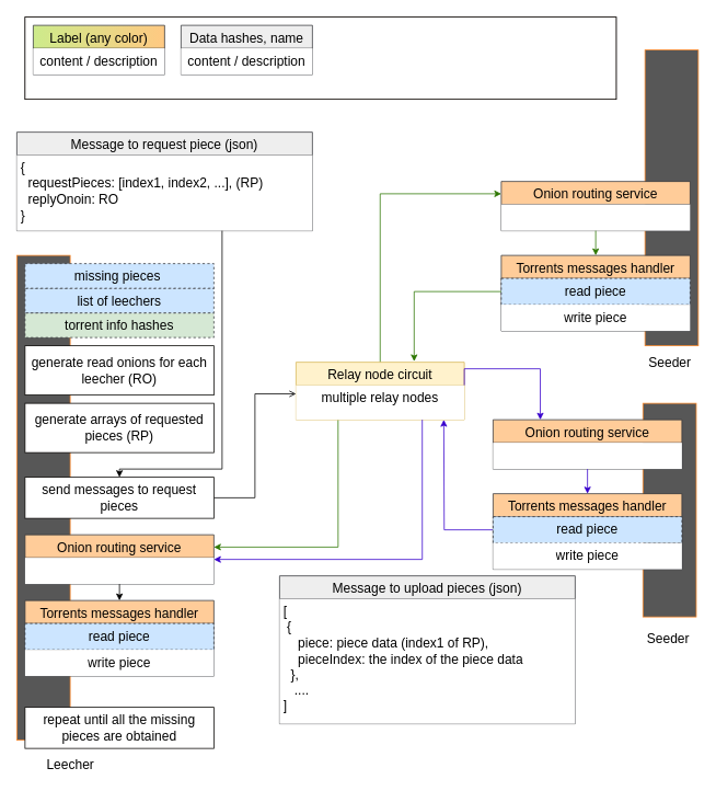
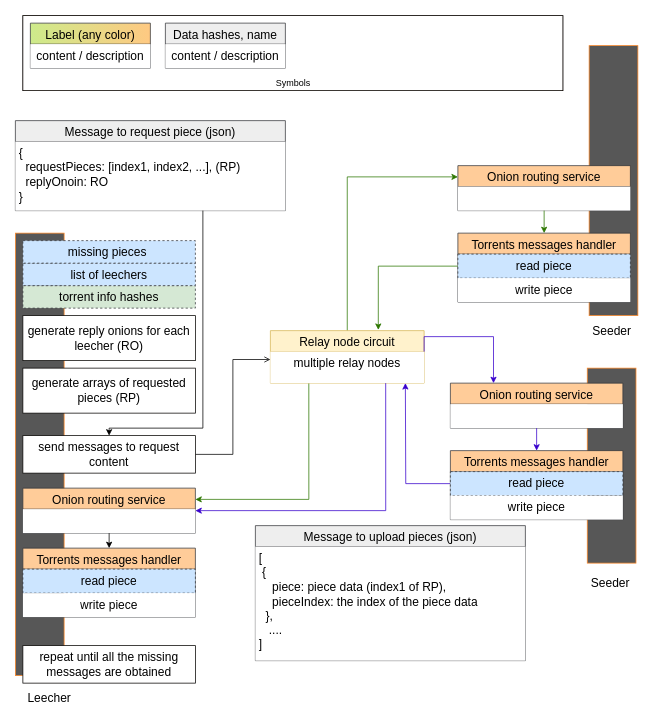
+ <mxCell id="14" value="Symbols" style="text;html=1;align=center;verticalAlign=middle;resizable=0;points=[];autosize=1;strokeColor=none;fillColor=none;" vertex="1" parent="8"><mxGeometry x="330" y="80" width="60" height="20" as="geometry" /></mxCell>
- <mxCell id="17" value="&lt;font style=&quot;font-size: 16px;&quot;&gt;generate read onions for each leecher (RO)&lt;br&gt;&lt;/font&gt;" style="rounded=0;whiteSpace=wrap;html=1;fillColor=default;strokeColor=#050301;" vertex="1" parent="1"><mxGeometry x="30" y="420" width="230" height="60" as="geometry" /></mxCell>
+ <mxCell id="17" value="&lt;font style=&quot;font-size: 16px;&quot;&gt;generate reply onions for each leecher (RO)&lt;br&gt;&lt;/font&gt;" style="rounded=0;whiteSpace=wrap;html=1;fillColor=default;strokeColor=#050301;" vertex="1" parent="1"><mxGeometry x="30" y="420" width="230" height="60" as="geometry" /></mxCell>
- <mxCell id="32" value="&lt;font style=&quot;font-size: 16px;&quot;&gt;send messages to request pieces&lt;br&gt;&lt;/font&gt;" style="rounded=0;whiteSpace=wrap;html=1;fillColor=default;strokeColor=#050301;" vertex="1" parent="1"><mxGeometry x="30" y="580" width="230" height="50" as="geometry" /></mxCell>
+ <mxCell id="32" value="&lt;font style=&quot;font-size: 16px;&quot;&gt;send messages to request content&lt;br&gt;&lt;/font&gt;" style="rounded=0;whiteSpace=wrap;html=1;fillColor=default;strokeColor=#050301;" vertex="1" parent="1"><mxGeometry x="30" y="580" width="230" height="50" as="geometry" /></mxCell>
- <mxCell id="52" value="&lt;font style=&quot;font-size: 16px;&quot;&gt;repeat until all the missing pieces are obtained&lt;br&gt;&lt;/font&gt;" style="rounded=0;whiteSpace=wrap;html=1;fillColor=default;strokeColor=#050301;" vertex="1" parent="1"><mxGeometry x="30" y="860" width="230" height="50" as="geometry" /></mxCell>
+ <mxCell id="52" value="&lt;font style=&quot;font-size: 16px;&quot;&gt;repeat until all the missing messages are obtained&lt;br&gt;&lt;/font&gt;" style="rounded=0;whiteSpace=wrap;html=1;fillColor=default;strokeColor=#050301;" vertex="1" parent="1"><mxGeometry x="30" y="860" width="230" height="50" as="geometry" /></mxCell>
- <mxCell id="5" value="&lt;font style=&quot;font-size: 16px;&quot;&gt;Leecher&lt;br&gt;&lt;/font&gt;" style="text;html=1;align=center;verticalAlign=middle;resizable=0;points=[];autosize=1;strokeColor=none;fillColor=none;" vertex="1" parent="1"><mxGeometry x="50" y="920" width="70" height="20" as="geometry" /></mxCell>
+ <mxCell id="5" value="&lt;font style=&quot;font-size: 16px;&quot;&gt;Leecher&lt;br&gt;&lt;/font&gt;" style="text;html=1;align=center;verticalAlign=middle;resizable=0;points=[];autosize=1;strokeColor=none;fillColor=none;" vertex="1" parent="1"><mxGeometry x="30" y="920" width="70" height="20" as="geometry" /></mxCell>
